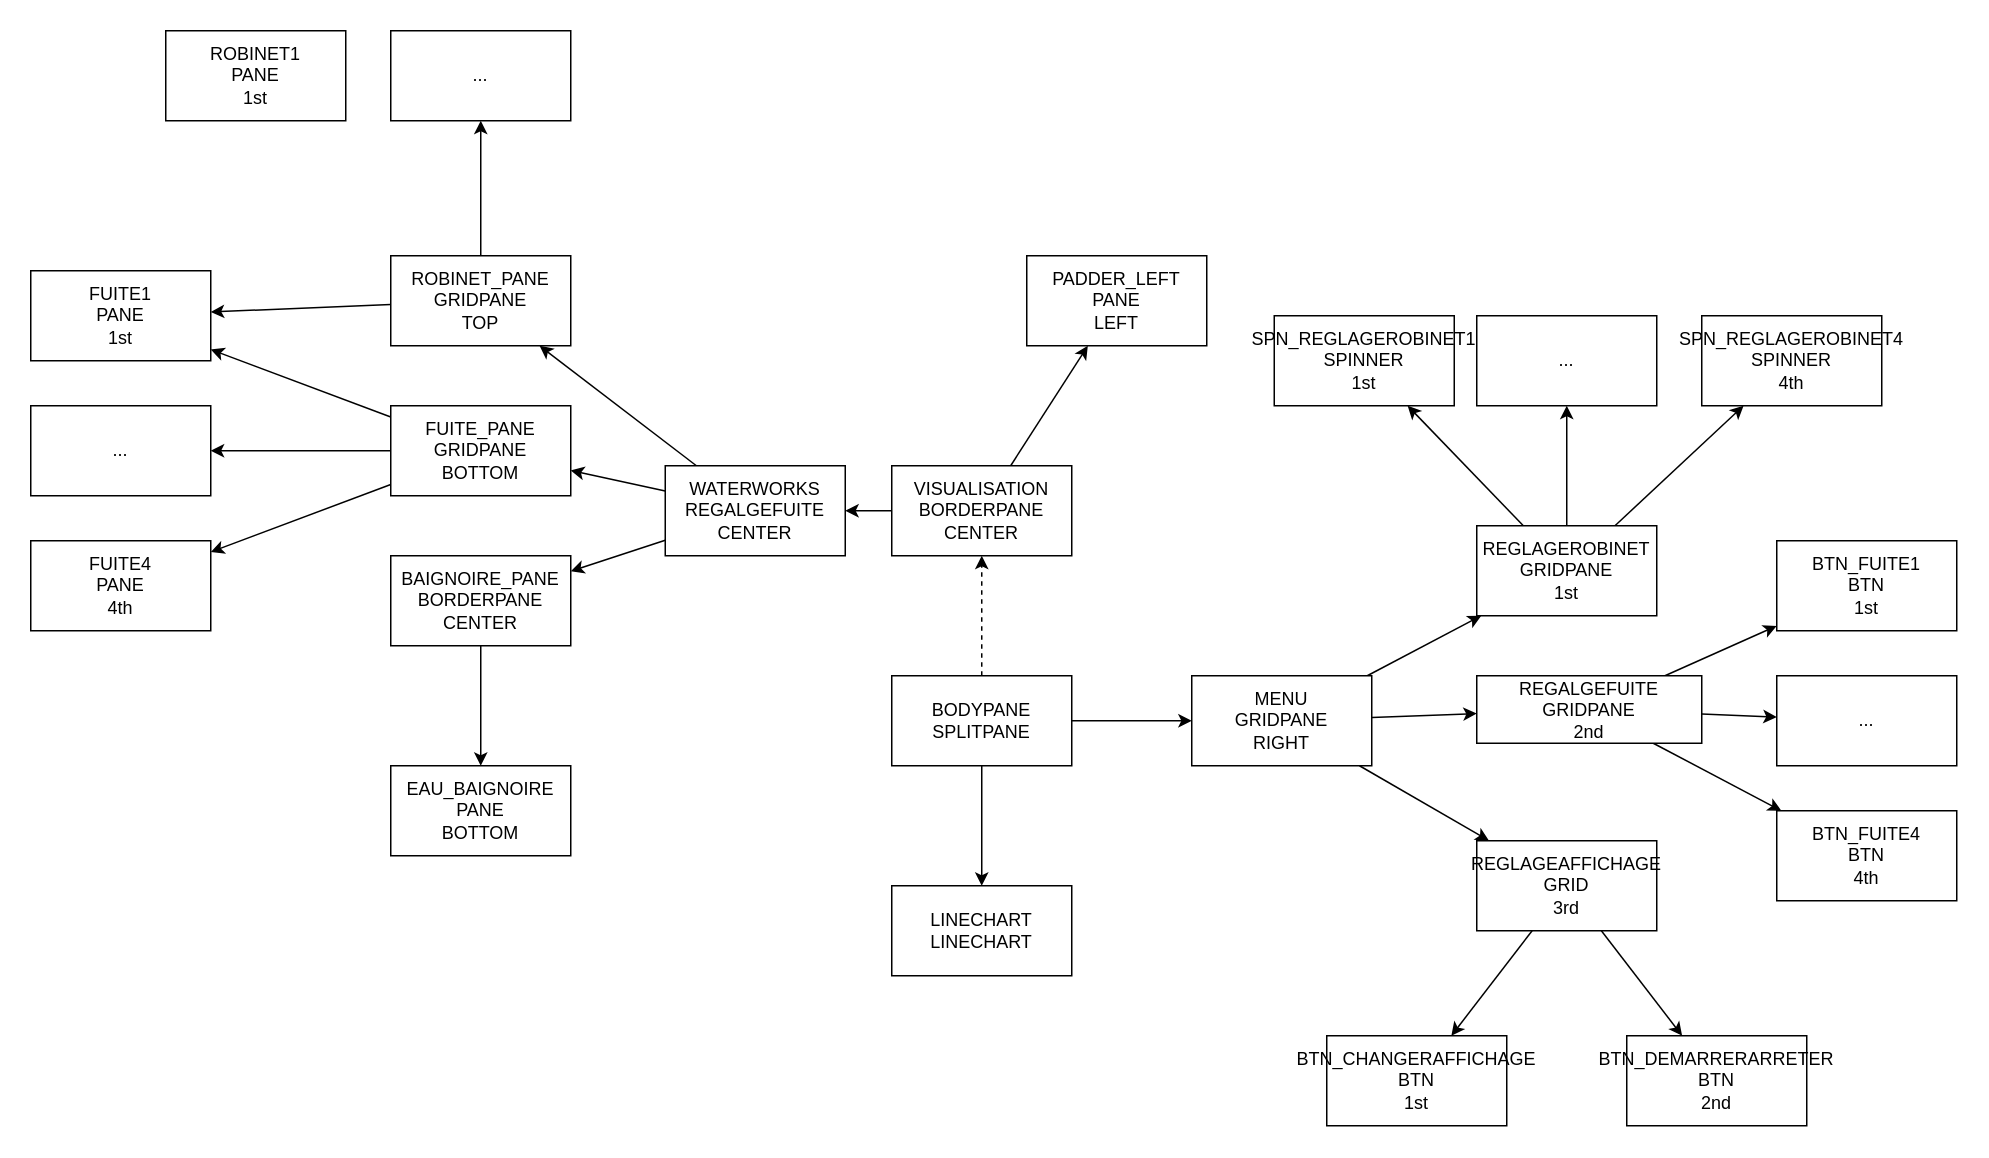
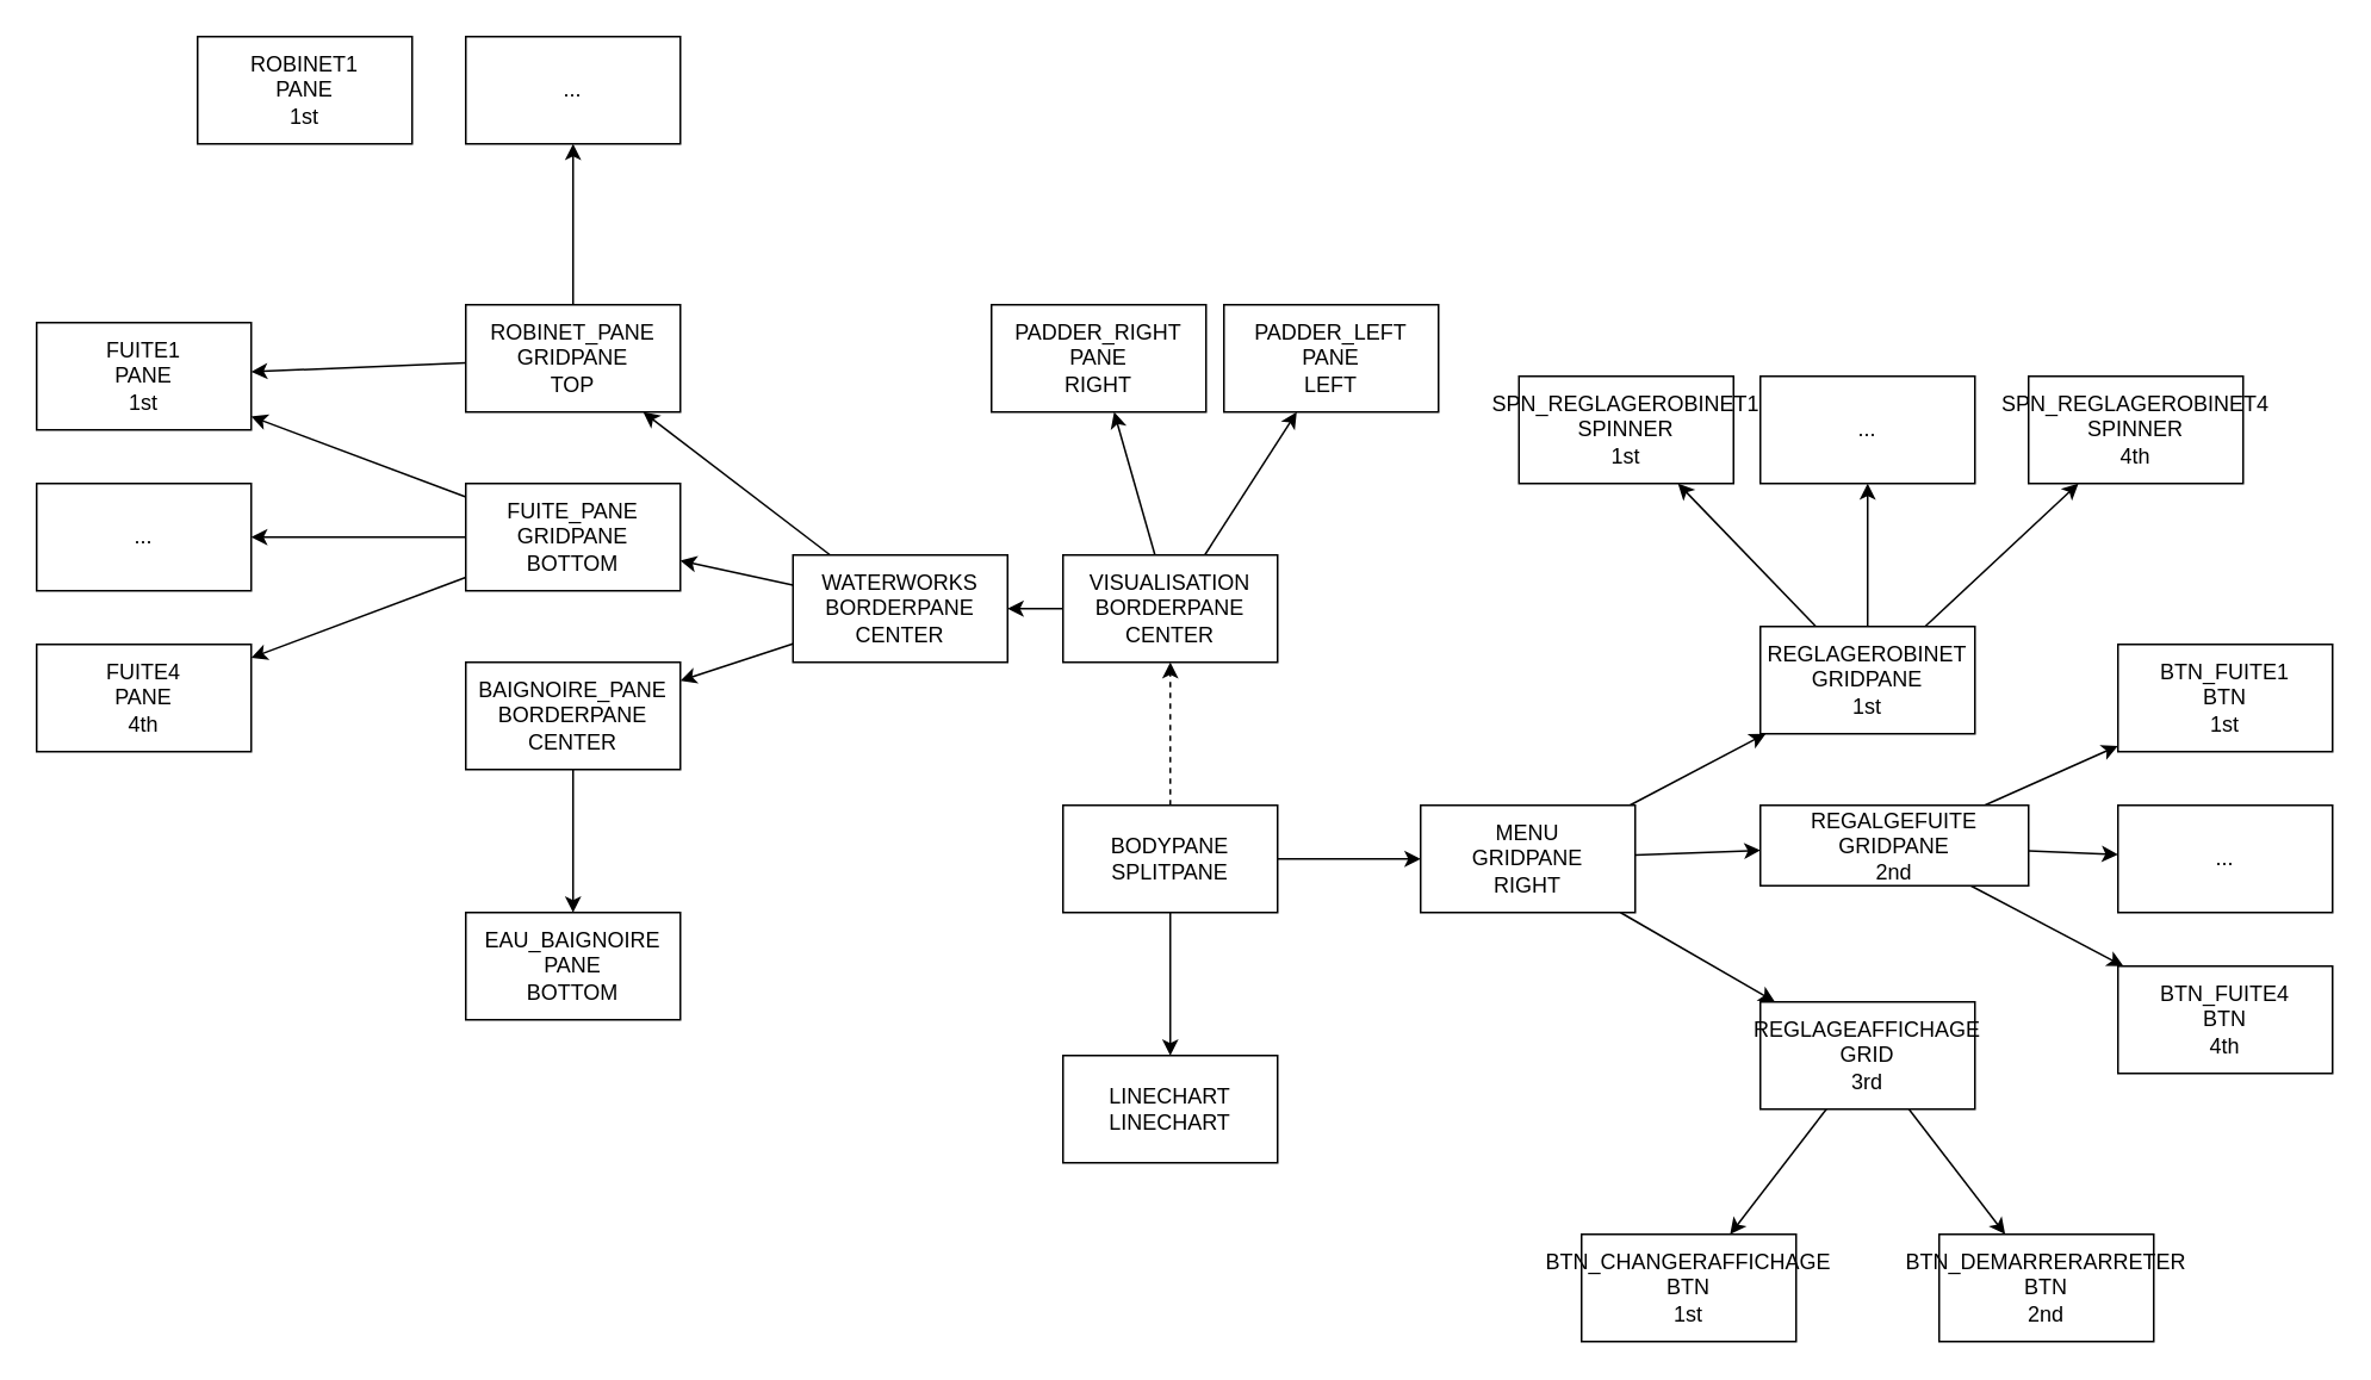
+ <mxCell id="42" value="PADDER_RIGHT&lt;br&gt;PANE&lt;br&gt;RIGHT" style="rounded=0;whiteSpace=wrap;html=1;" vertex="1" parent="1"><mxGeometry x="554" y="170" width="120" height="60" as="geometry" /></mxCell>
+ <mxCell id="8" value="" style="edgeStyle=none;rounded=0;orthogonalLoop=1;jettySize=auto;html=1;" edge="1" parent="1" source="12" target="42"><mxGeometry relative="1" as="geometry" /></mxCell>
- <mxCell id="53" value="WATERWORKS&lt;br&gt;REGALGEFUITE&lt;br&gt;CENTER" style="rounded=0;whiteSpace=wrap;html=1;" vertex="1" parent="1"><mxGeometry x="443" y="310" width="120" height="60" as="geometry" /></mxCell>
+ <mxCell id="53" value="WATERWORKS&lt;br&gt;BORDERPANE&lt;br&gt;CENTER" style="rounded=0;whiteSpace=wrap;html=1;" vertex="1" parent="1"><mxGeometry x="443" y="310" width="120" height="60" as="geometry" /></mxCell>
